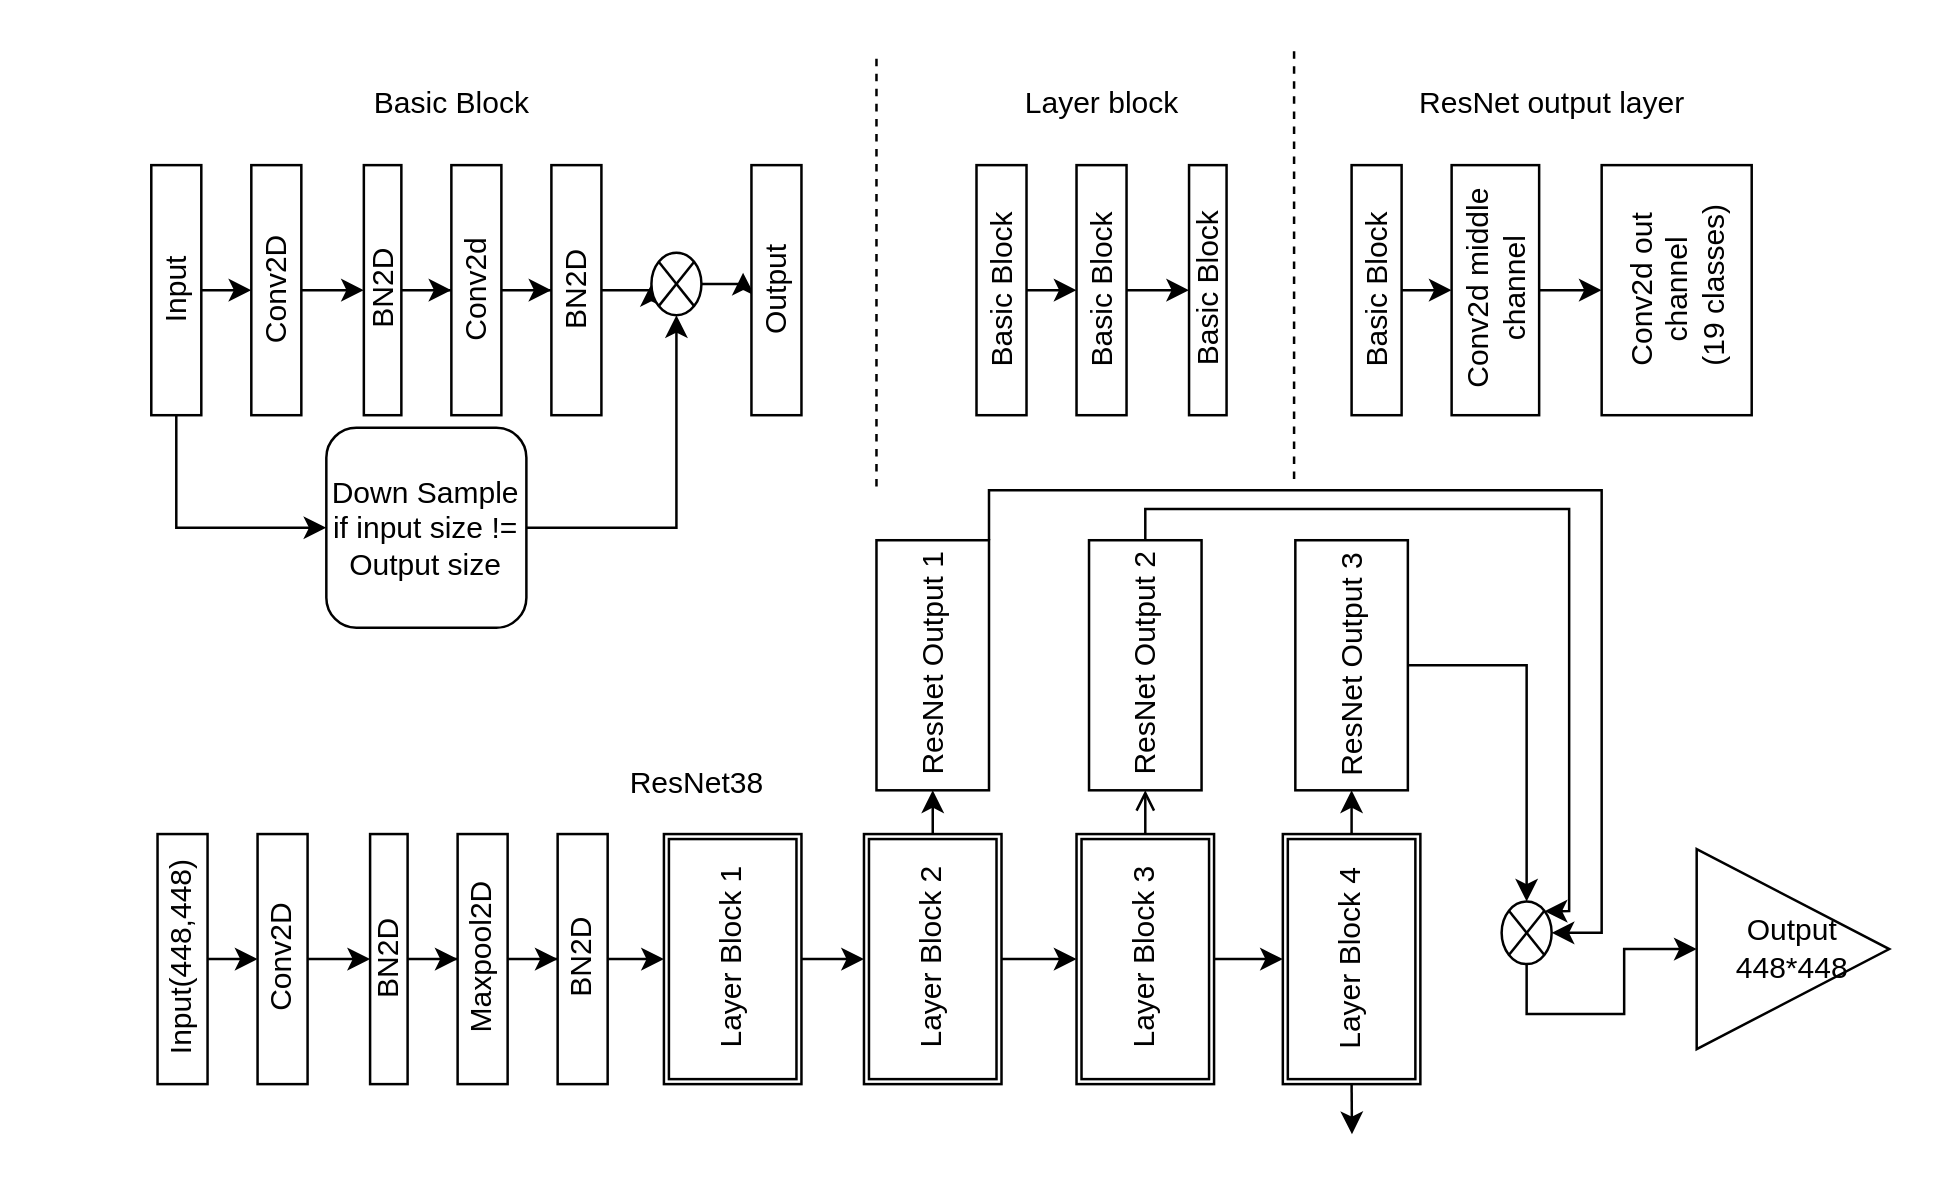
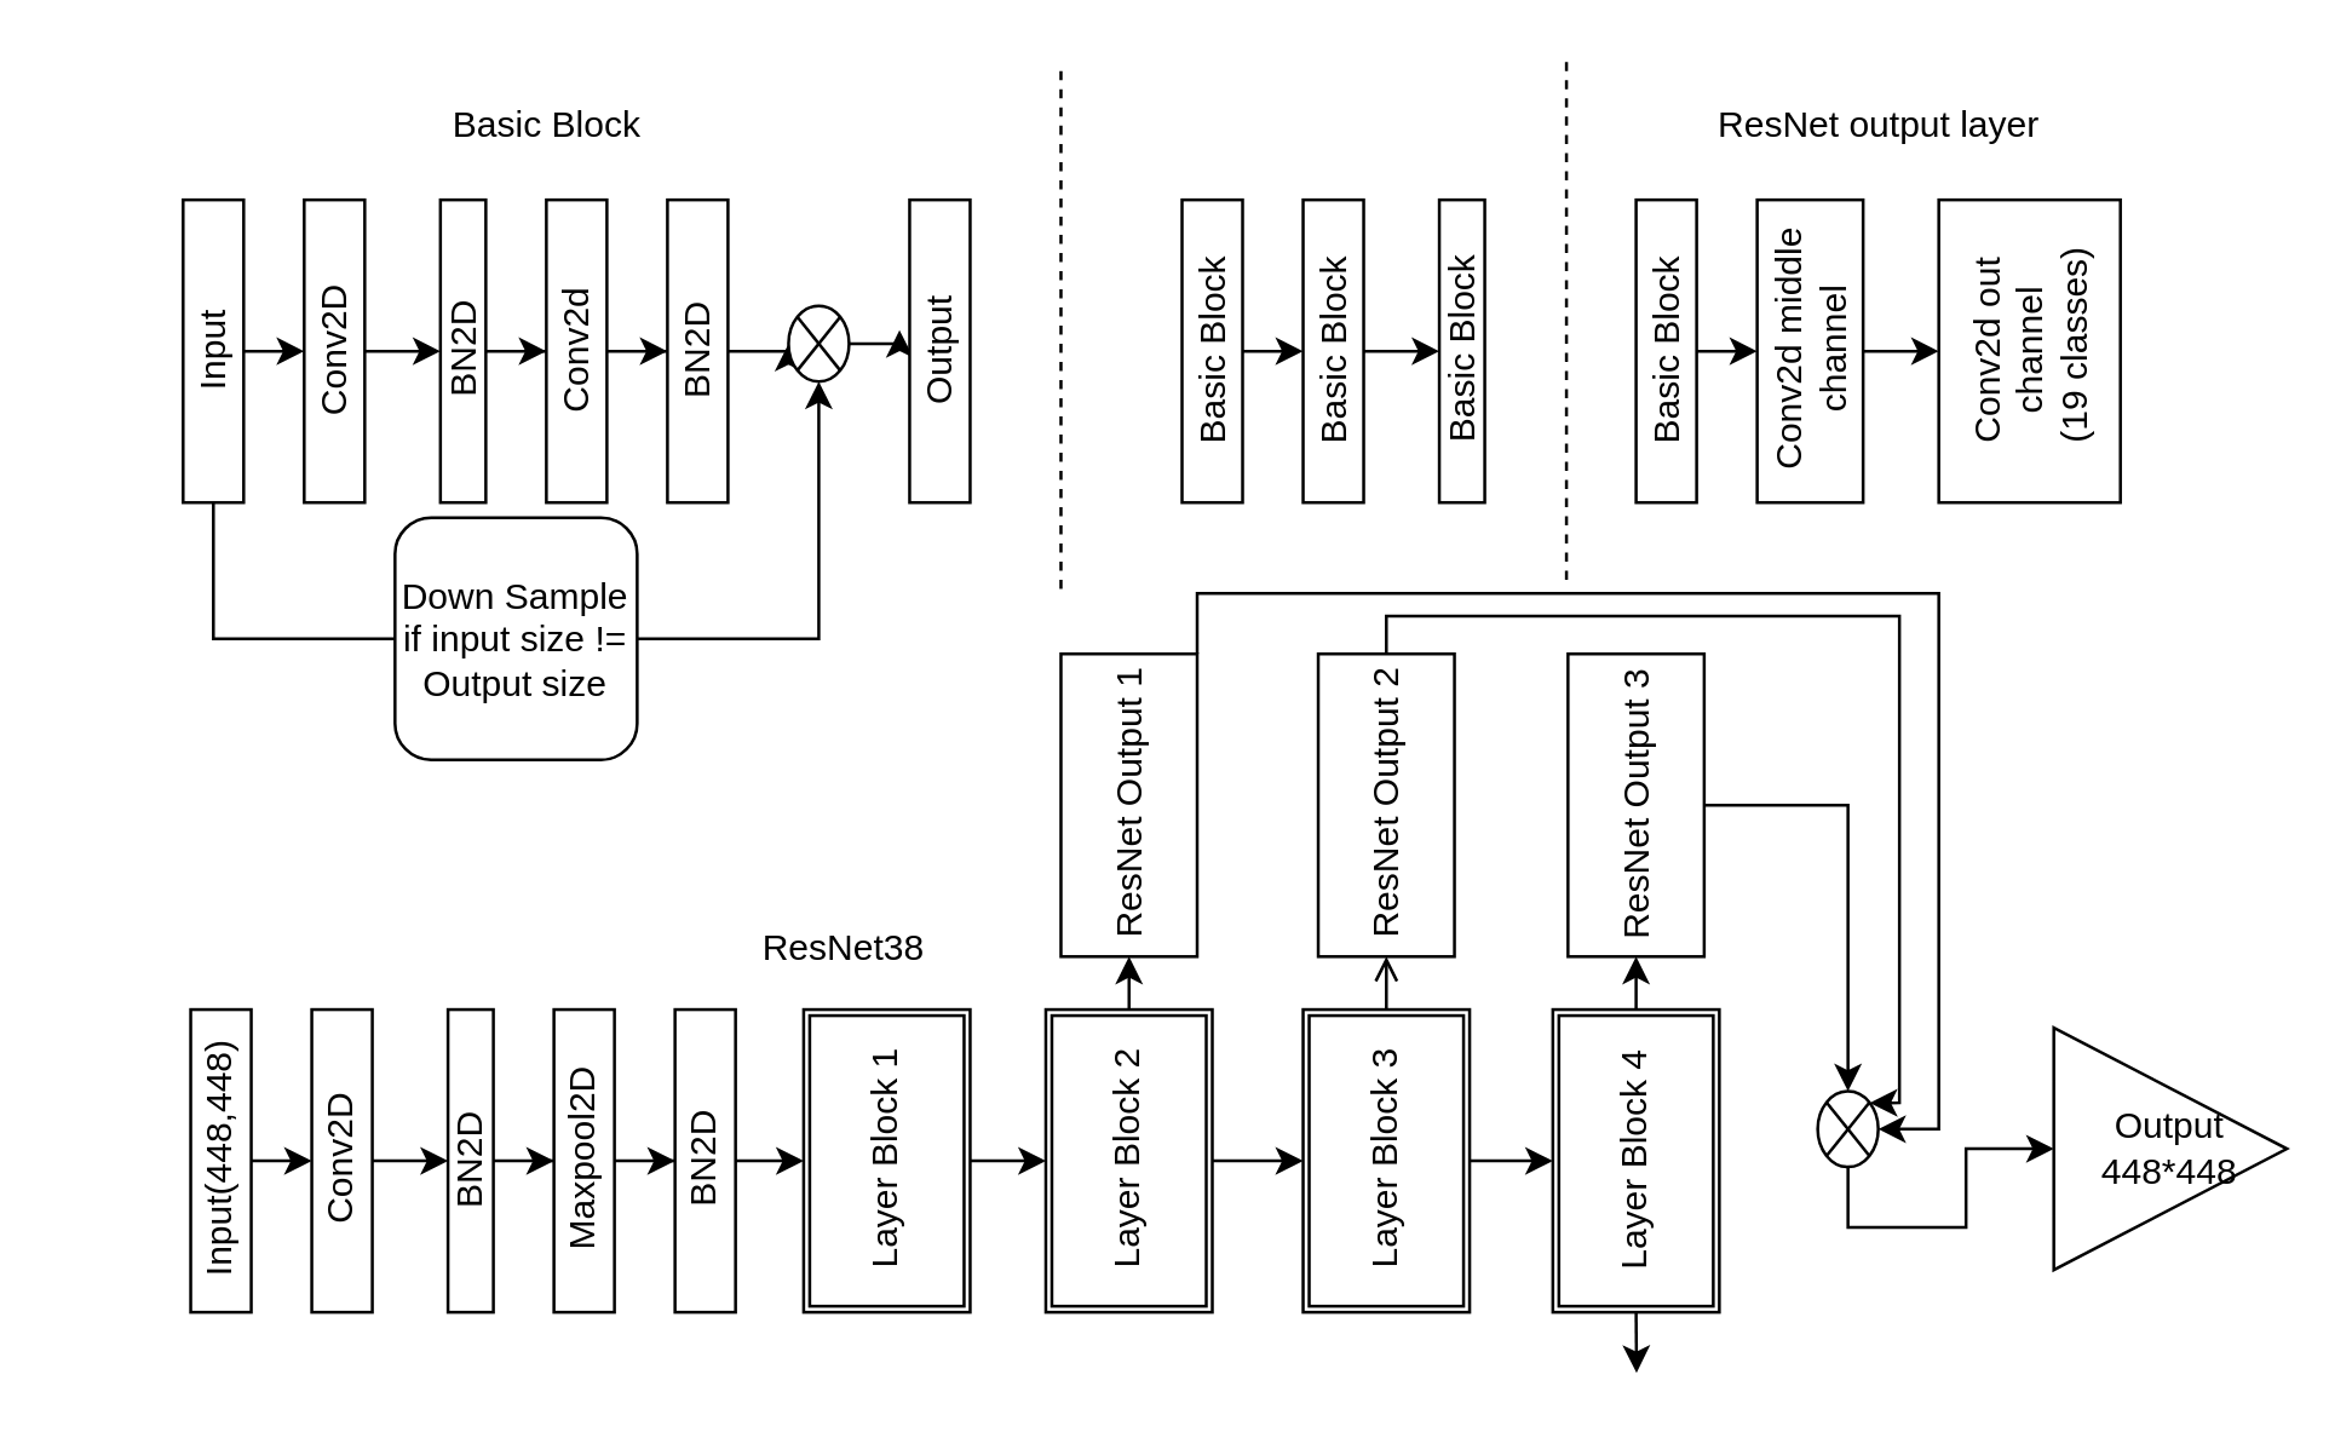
- <mxCell id="22" value="Layer block" style="text;html=1;align=center;verticalAlign=middle;resizable=0;points=[];autosize=1;" parent="1" vertex="1"><mxGeometry x="400" y="30.5" width="80" height="20" as="geometry" /></mxCell>
- <mxCell id="5" style="edgeStyle=orthogonalEdgeStyle;rounded=0;orthogonalLoop=1;jettySize=auto;html=1;exitX=0;exitY=0.5;exitDx=0;exitDy=0;entryX=0;entryY=0.5;entryDx=0;entryDy=0;" parent="1" source="6" target="35" edge="1"><mxGeometry relative="1" as="geometry" /></mxCell>
+ <mxCell id="5" style="edgeStyle=orthogonalEdgeStyle;rounded=0;orthogonalLoop=1;jettySize=auto;html=1;exitX=0;exitY=0.5;exitDx=0;exitDy=0;entryX=0;entryY=0.5;entryDx=0;entryDy=0;endArrow=none;" parent="1" source="6" target="35" edge="1"><mxGeometry relative="1" as="geometry" /></mxCell>
